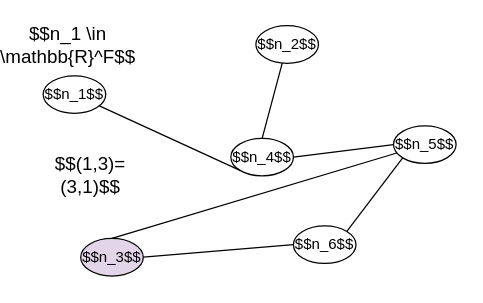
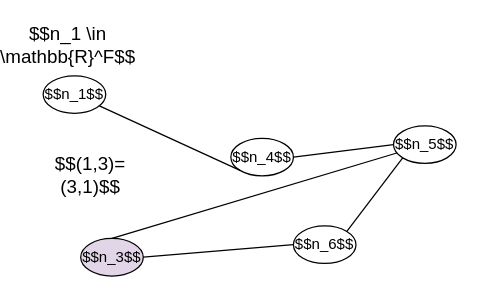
- <mxCell id="4" value="$$n_2$$" style="ellipse;whiteSpace=wrap;html=1;" parent="1" vertex="1"><mxGeometry x="200" y="20" width="50" height="30" as="geometry" /></mxCell>
- <mxCell id="14" value="" style="endArrow=none;html=1;rounded=0;entryX=0.5;entryY=0;entryDx=0;entryDy=0;" parent="1" source="4" target="7" edge="1"><mxGeometry width="50" height="50" relative="1" as="geometry"><mxPoint x="-20" y="420" as="sourcePoint" /><mxPoint x="30" y="370" as="targetPoint" /></mxGeometry></mxCell>
